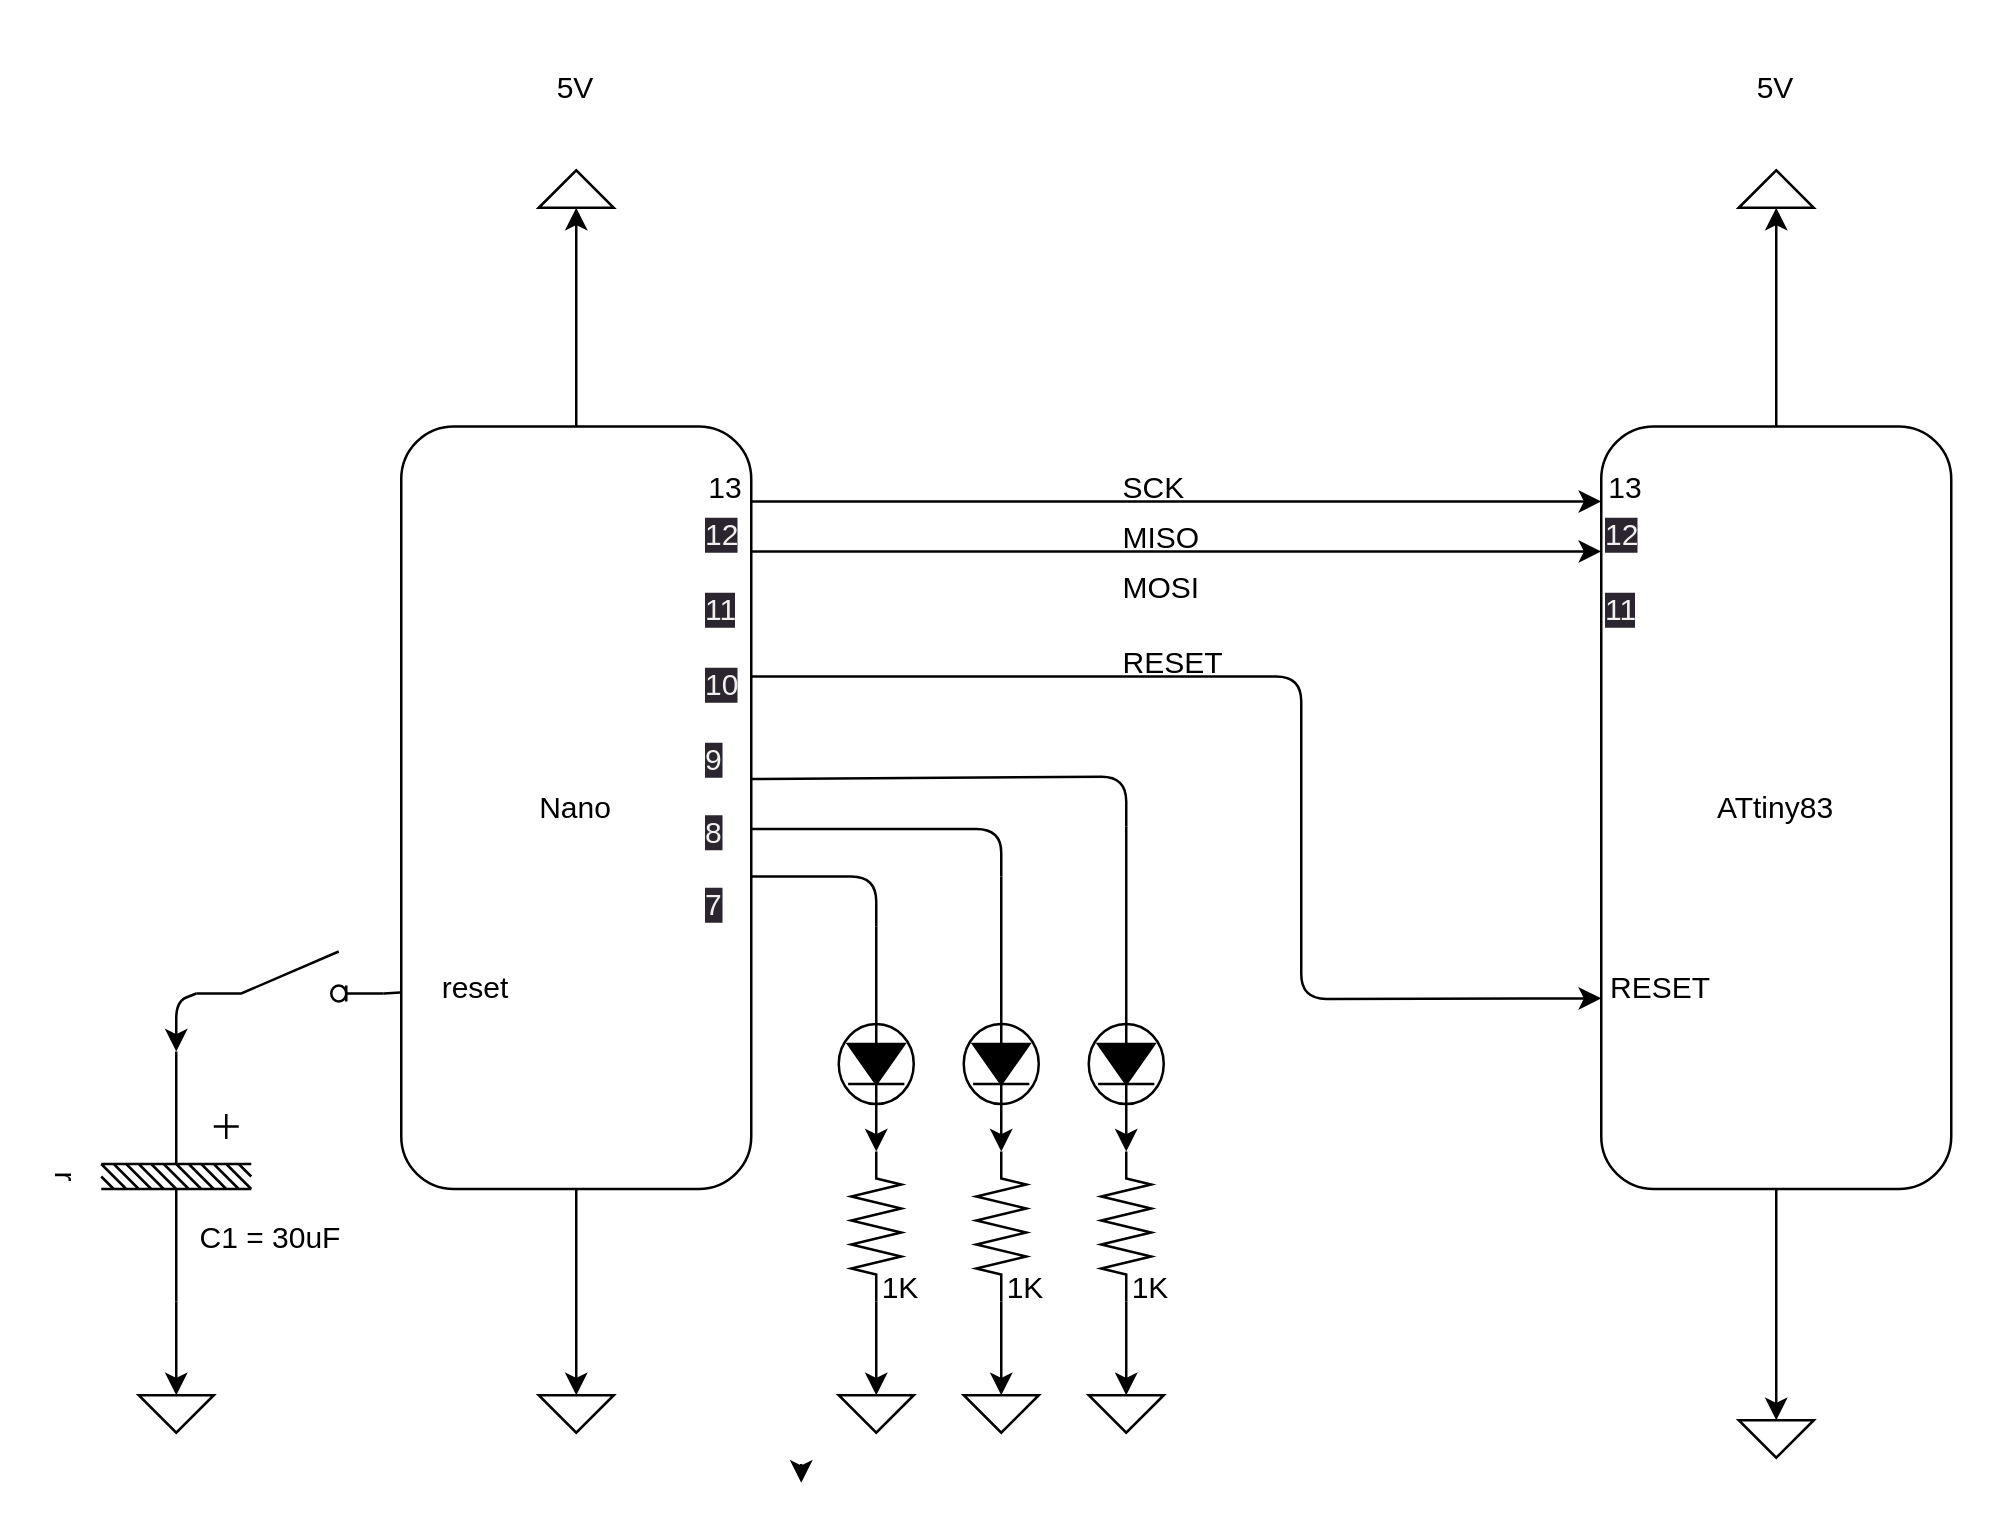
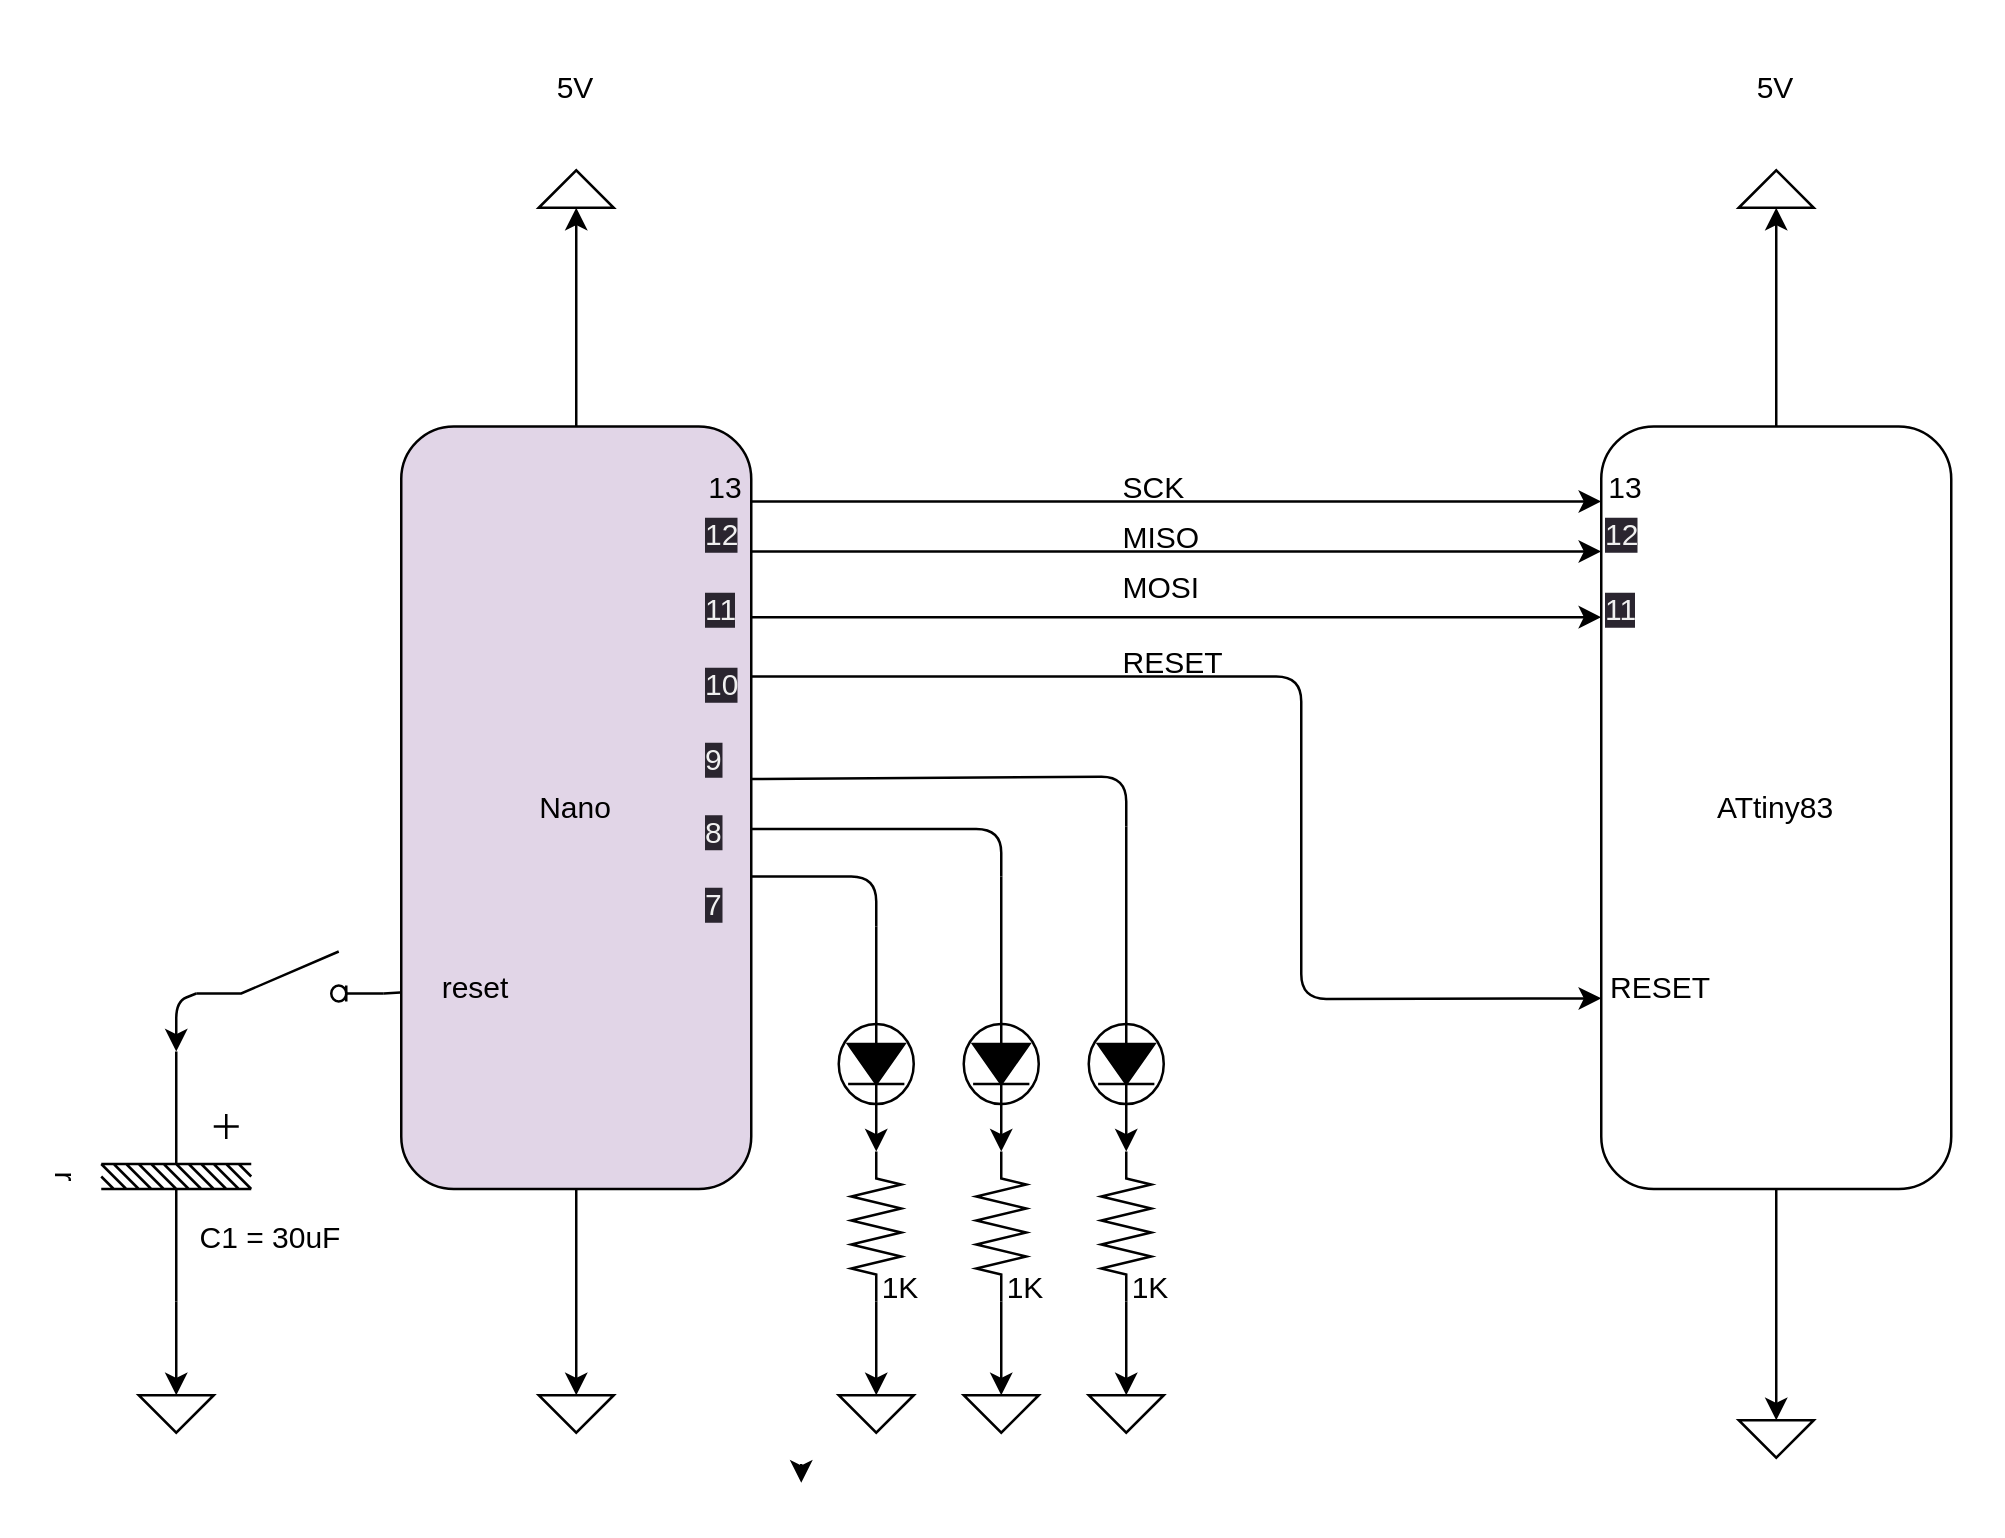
+ <mxCell id="4" style="edgeStyle=none;html=1;exitX=1;exitY=0.25;exitDx=0;exitDy=0;entryX=0;entryY=0.25;entryDx=0;entryDy=0;" parent="1" source="5" target="11" edge="1"><mxGeometry relative="1" as="geometry" /></mxCell>
- <mxCell id="5" value="Nano" style="rounded=1;whiteSpace=wrap;html=1;" parent="1" vertex="1"><mxGeometry x="160" y="170" width="140" height="305" as="geometry" /></mxCell>
+ <mxCell id="5" value="Nano" style="rounded=1;whiteSpace=wrap;html=1;fillColor=#e1d5e7;" parent="1" vertex="1"><mxGeometry x="160" y="170" width="140" height="305" as="geometry" /></mxCell>
